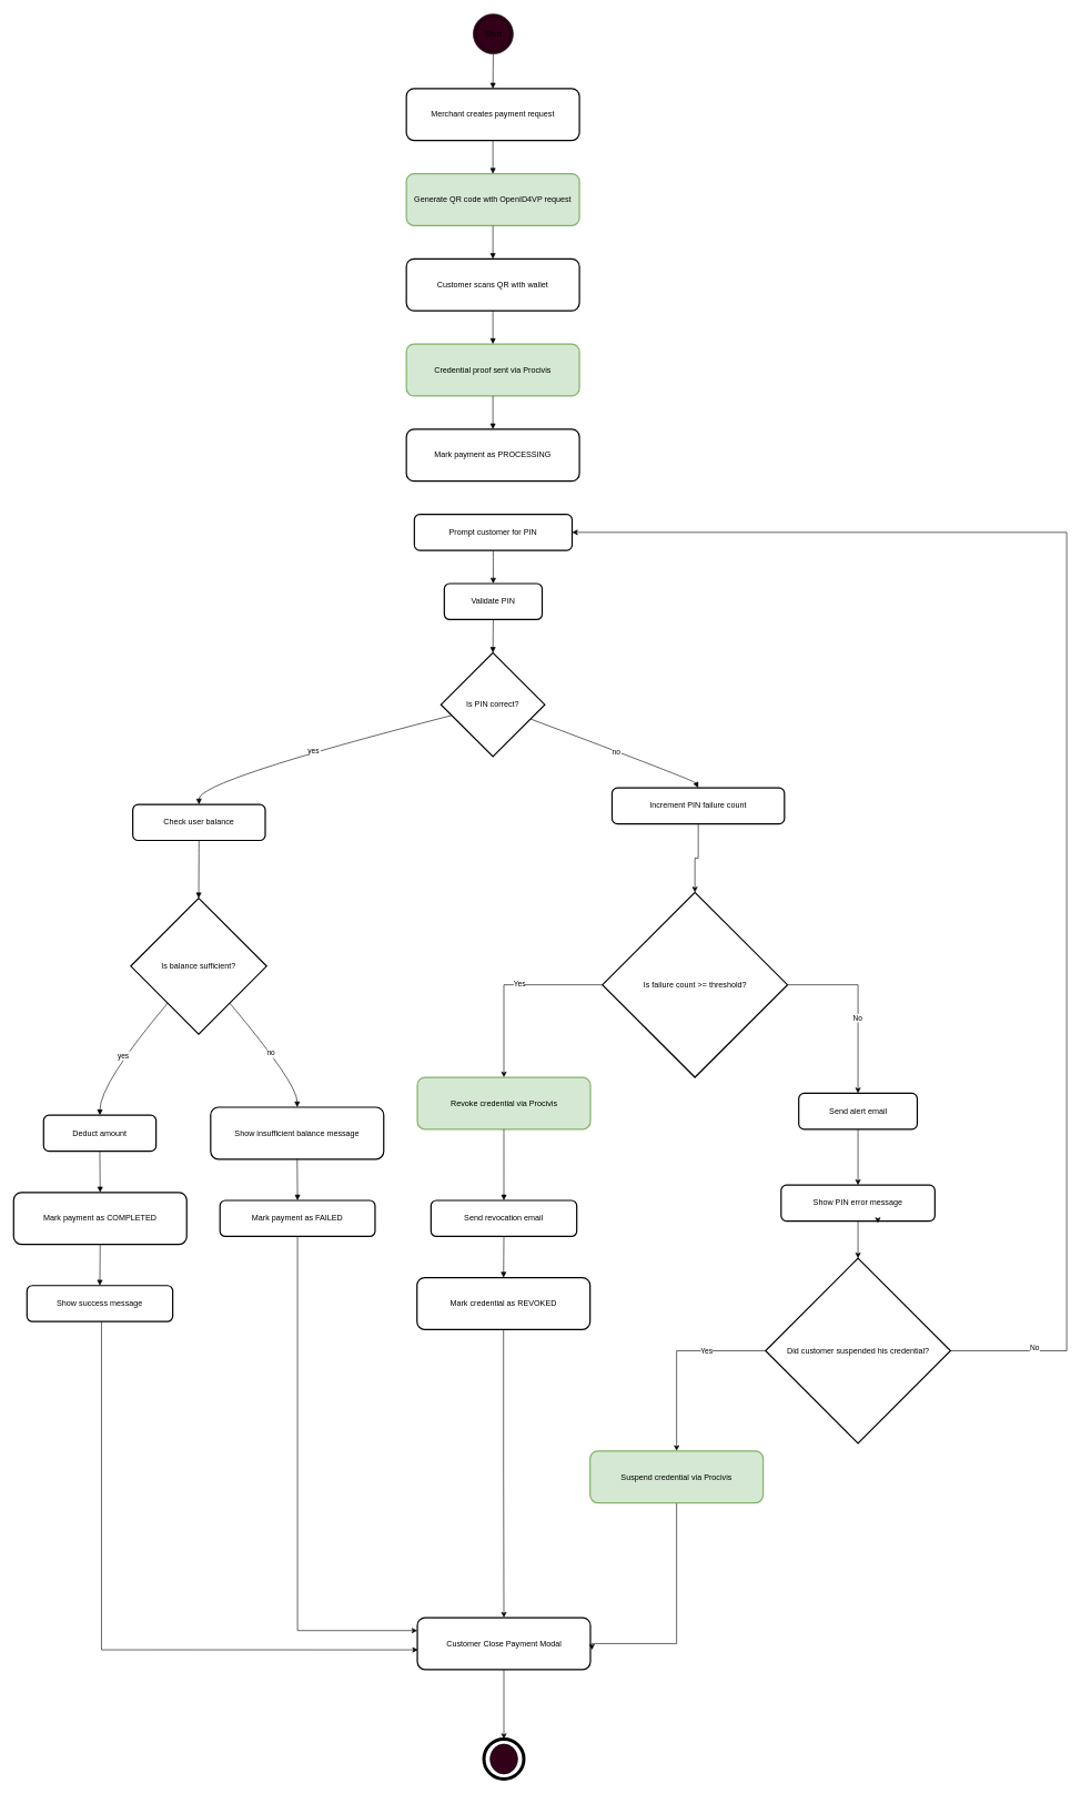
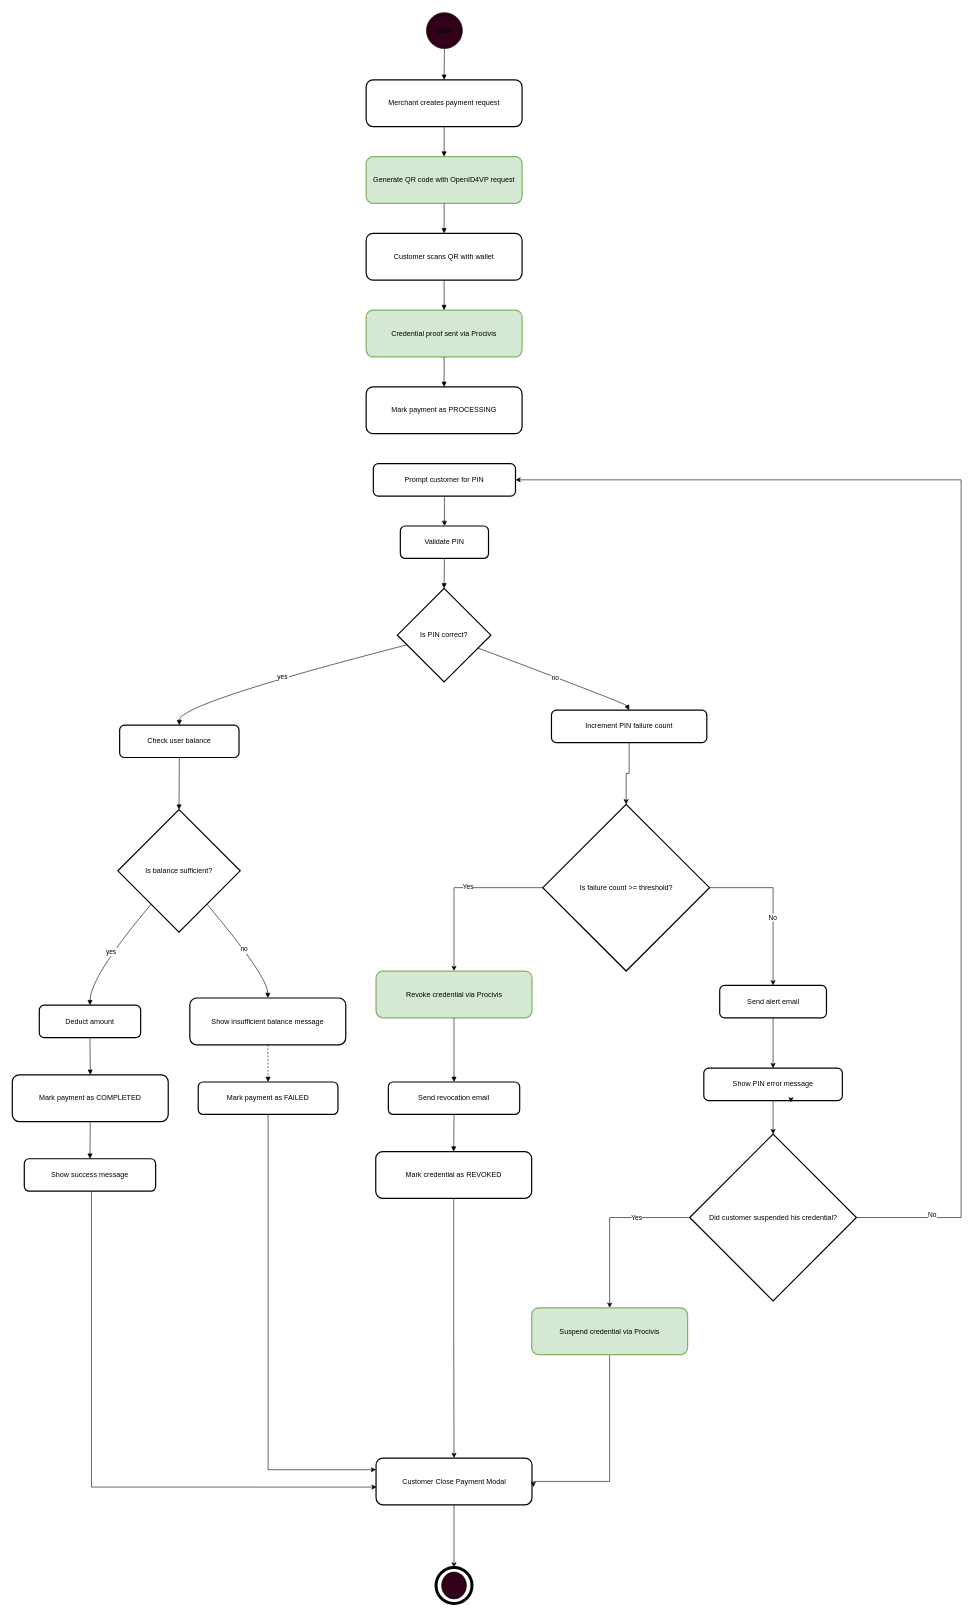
- <mxCell id="48" value="" style="curved=1;startArrow=none;endArrow=block;exitX=0.5;exitY=1;entryX=0.5;entryY=0;" parent="1" source="15" target="20" edge="1"><mxGeometry relative="1" as="geometry"><Array as="points" /></mxGeometry></mxCell>
+ <mxCell id="48" value="" style="curved=1;startArrow=none;endArrow=block;exitX=0.5;exitY=1;entryX=0.5;entryY=0;dashed=1;" parent="1" source="15" target="20" edge="1"><mxGeometry relative="1" as="geometry"><Array as="points" /></mxGeometry></mxCell>
